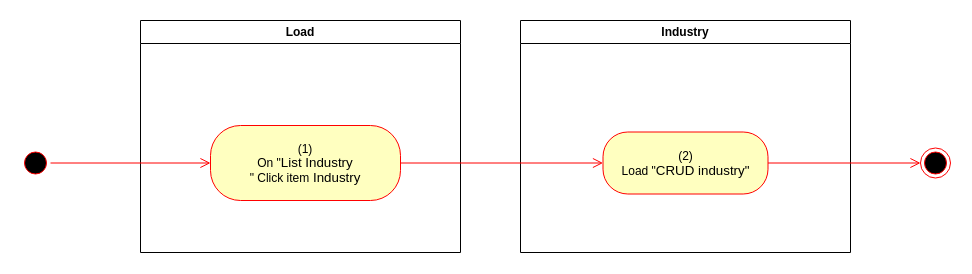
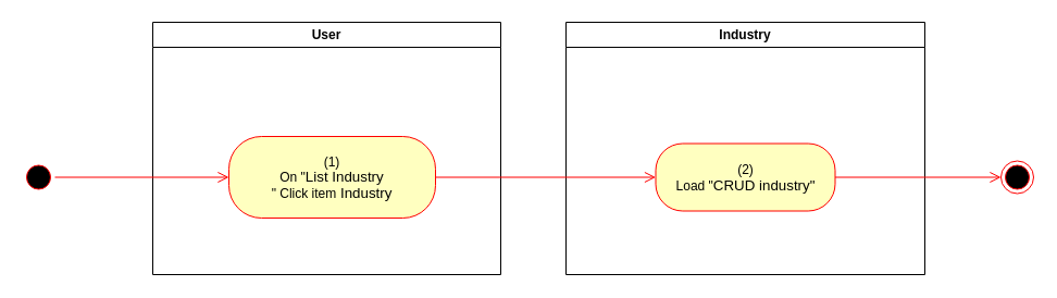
- <mxCell id="2" value="Load" style="swimlane;whiteSpace=wrap" vertex="1" parent="1"><mxGeometry x="140" y="20" width="320" height="232" as="geometry"><mxRectangle x="120" y="128" width="60" height="23" as="alternateBounds" /></mxGeometry></mxCell>
+ <mxCell id="2" value="User" style="swimlane;whiteSpace=wrap" vertex="1" parent="1"><mxGeometry x="140" y="20" width="320" height="232" as="geometry"><mxRectangle x="120" y="128" width="60" height="23" as="alternateBounds" /></mxGeometry></mxCell>
